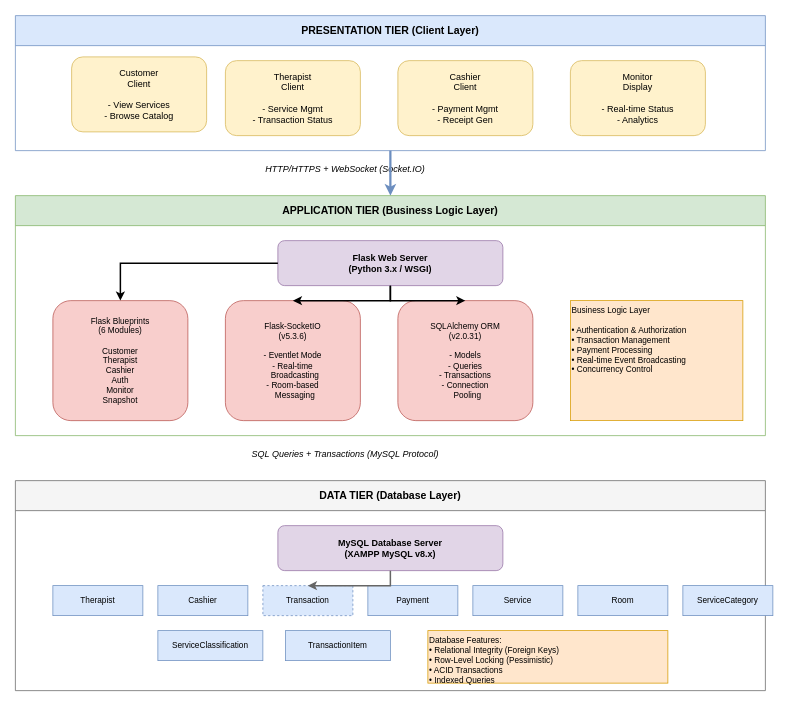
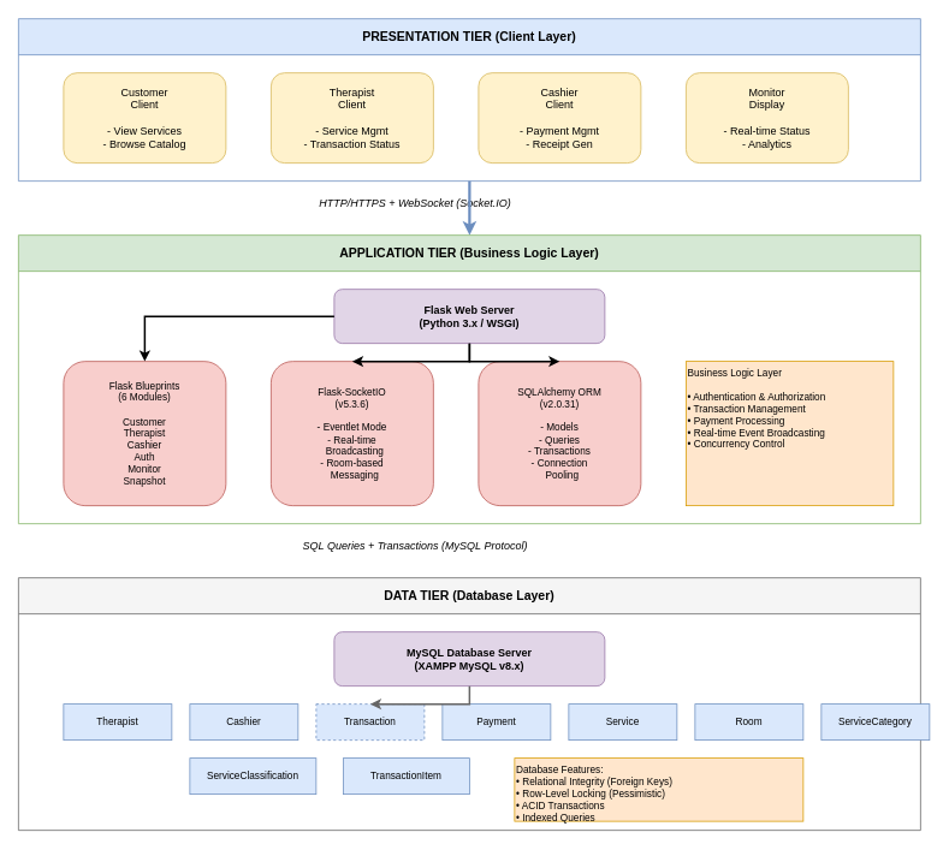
- <mxCell id="3" value="Customer&lt;br&gt;Client&lt;br&gt;&lt;br&gt;- View Services&lt;br&gt;- Browse Catalog" style="rounded=1;whiteSpace=wrap;html=1;fillColor=#fff2cc;strokeColor=#d6b656;fontSize=12;" vertex="1" parent="2"><mxGeometry x="75" y="55" width="180" height="100" as="geometry" /></mxCell>
+ <mxCell id="3" value="Customer&lt;br&gt;Client&lt;br&gt;&lt;br&gt;- View Services&lt;br&gt;- Browse Catalog" style="rounded=1;whiteSpace=wrap;html=1;fillColor=#fff2cc;strokeColor=#d6b656;fontSize=12;" vertex="1" parent="2"><mxGeometry x="50" y="60" width="180" height="100" as="geometry" /></mxCell>
